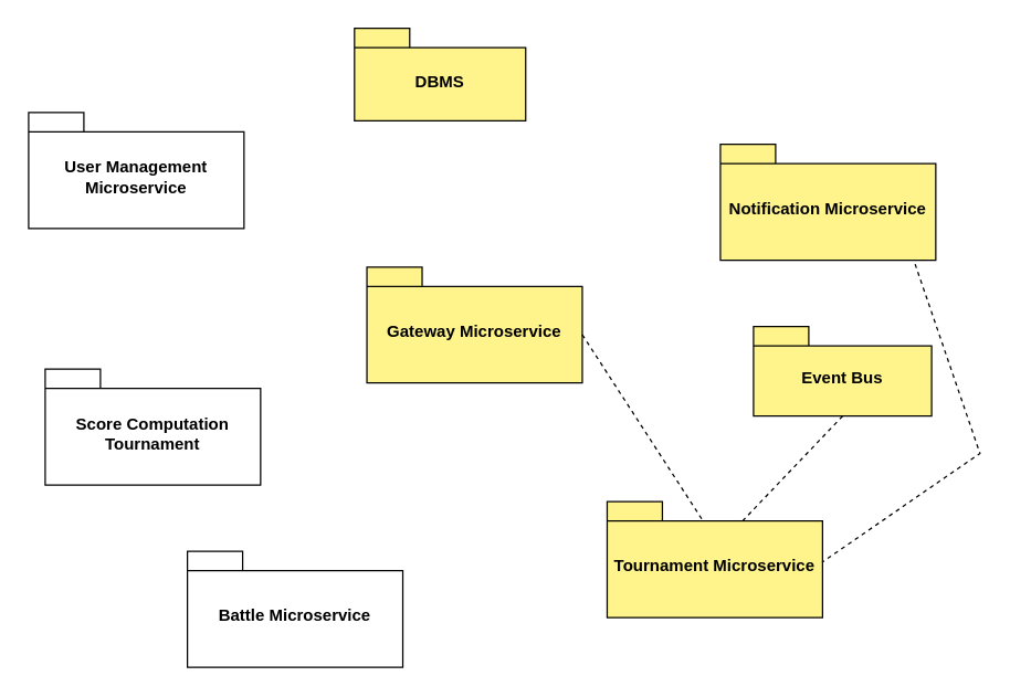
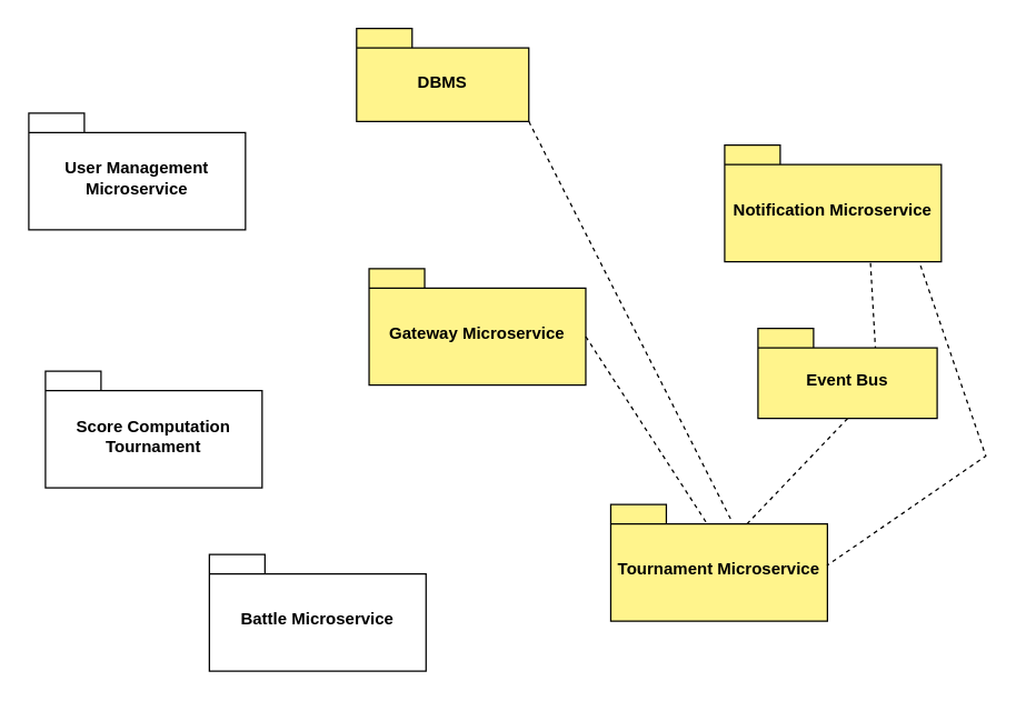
+ <mxCell id="10" value="" style="endArrow=none;dashed=1;html=1;rounded=0;entryX=0;entryY=0;entryDx=84.5;entryDy=14;entryPerimeter=0;exitX=0.673;exitY=1.012;exitDx=0;exitDy=0;exitPerimeter=0;" edge="1" parent="1" source="7" target="9"><mxGeometry width="50" height="50" relative="1" as="geometry"><mxPoint x="693" y="180.14" as="sourcePoint" /><mxPoint x="725" y="277.14" as="targetPoint" /></mxGeometry></mxCell>
+ <mxCell id="13" value="" style="endArrow=none;dashed=1;html=1;rounded=0;entryX=0.558;entryY=0.141;entryDx=0;entryDy=0;entryPerimeter=0;exitX=0;exitY=0;exitDx=124.0;exitDy=67;exitPerimeter=0;" edge="1" parent="1" source="8" target="5"><mxGeometry width="50" height="50" relative="1" as="geometry"><mxPoint x="439" y="211" as="sourcePoint" /><mxPoint x="526" y="345" as="targetPoint" /><Array as="points" /></mxGeometry></mxCell>
- <mxCell id="6" value="Battle Microservice" style="shape=folder;fontStyle=1;spacingTop=10;tabWidth=40;tabHeight=14;tabPosition=left;html=1;whiteSpace=wrap;fillColor=#FFFFFF;" vertex="1" parent="1"><mxGeometry x="135" y="399" width="156" height="84" as="geometry" /></mxCell>
+ <mxCell id="6" value="Battle Microservice" style="shape=folder;fontStyle=1;spacingTop=10;tabWidth=40;tabHeight=14;tabPosition=left;html=1;whiteSpace=wrap;fillColor=#FFFFFF;" vertex="1" parent="1"><mxGeometry x="150" y="399" width="156" height="84" as="geometry" /></mxCell>
